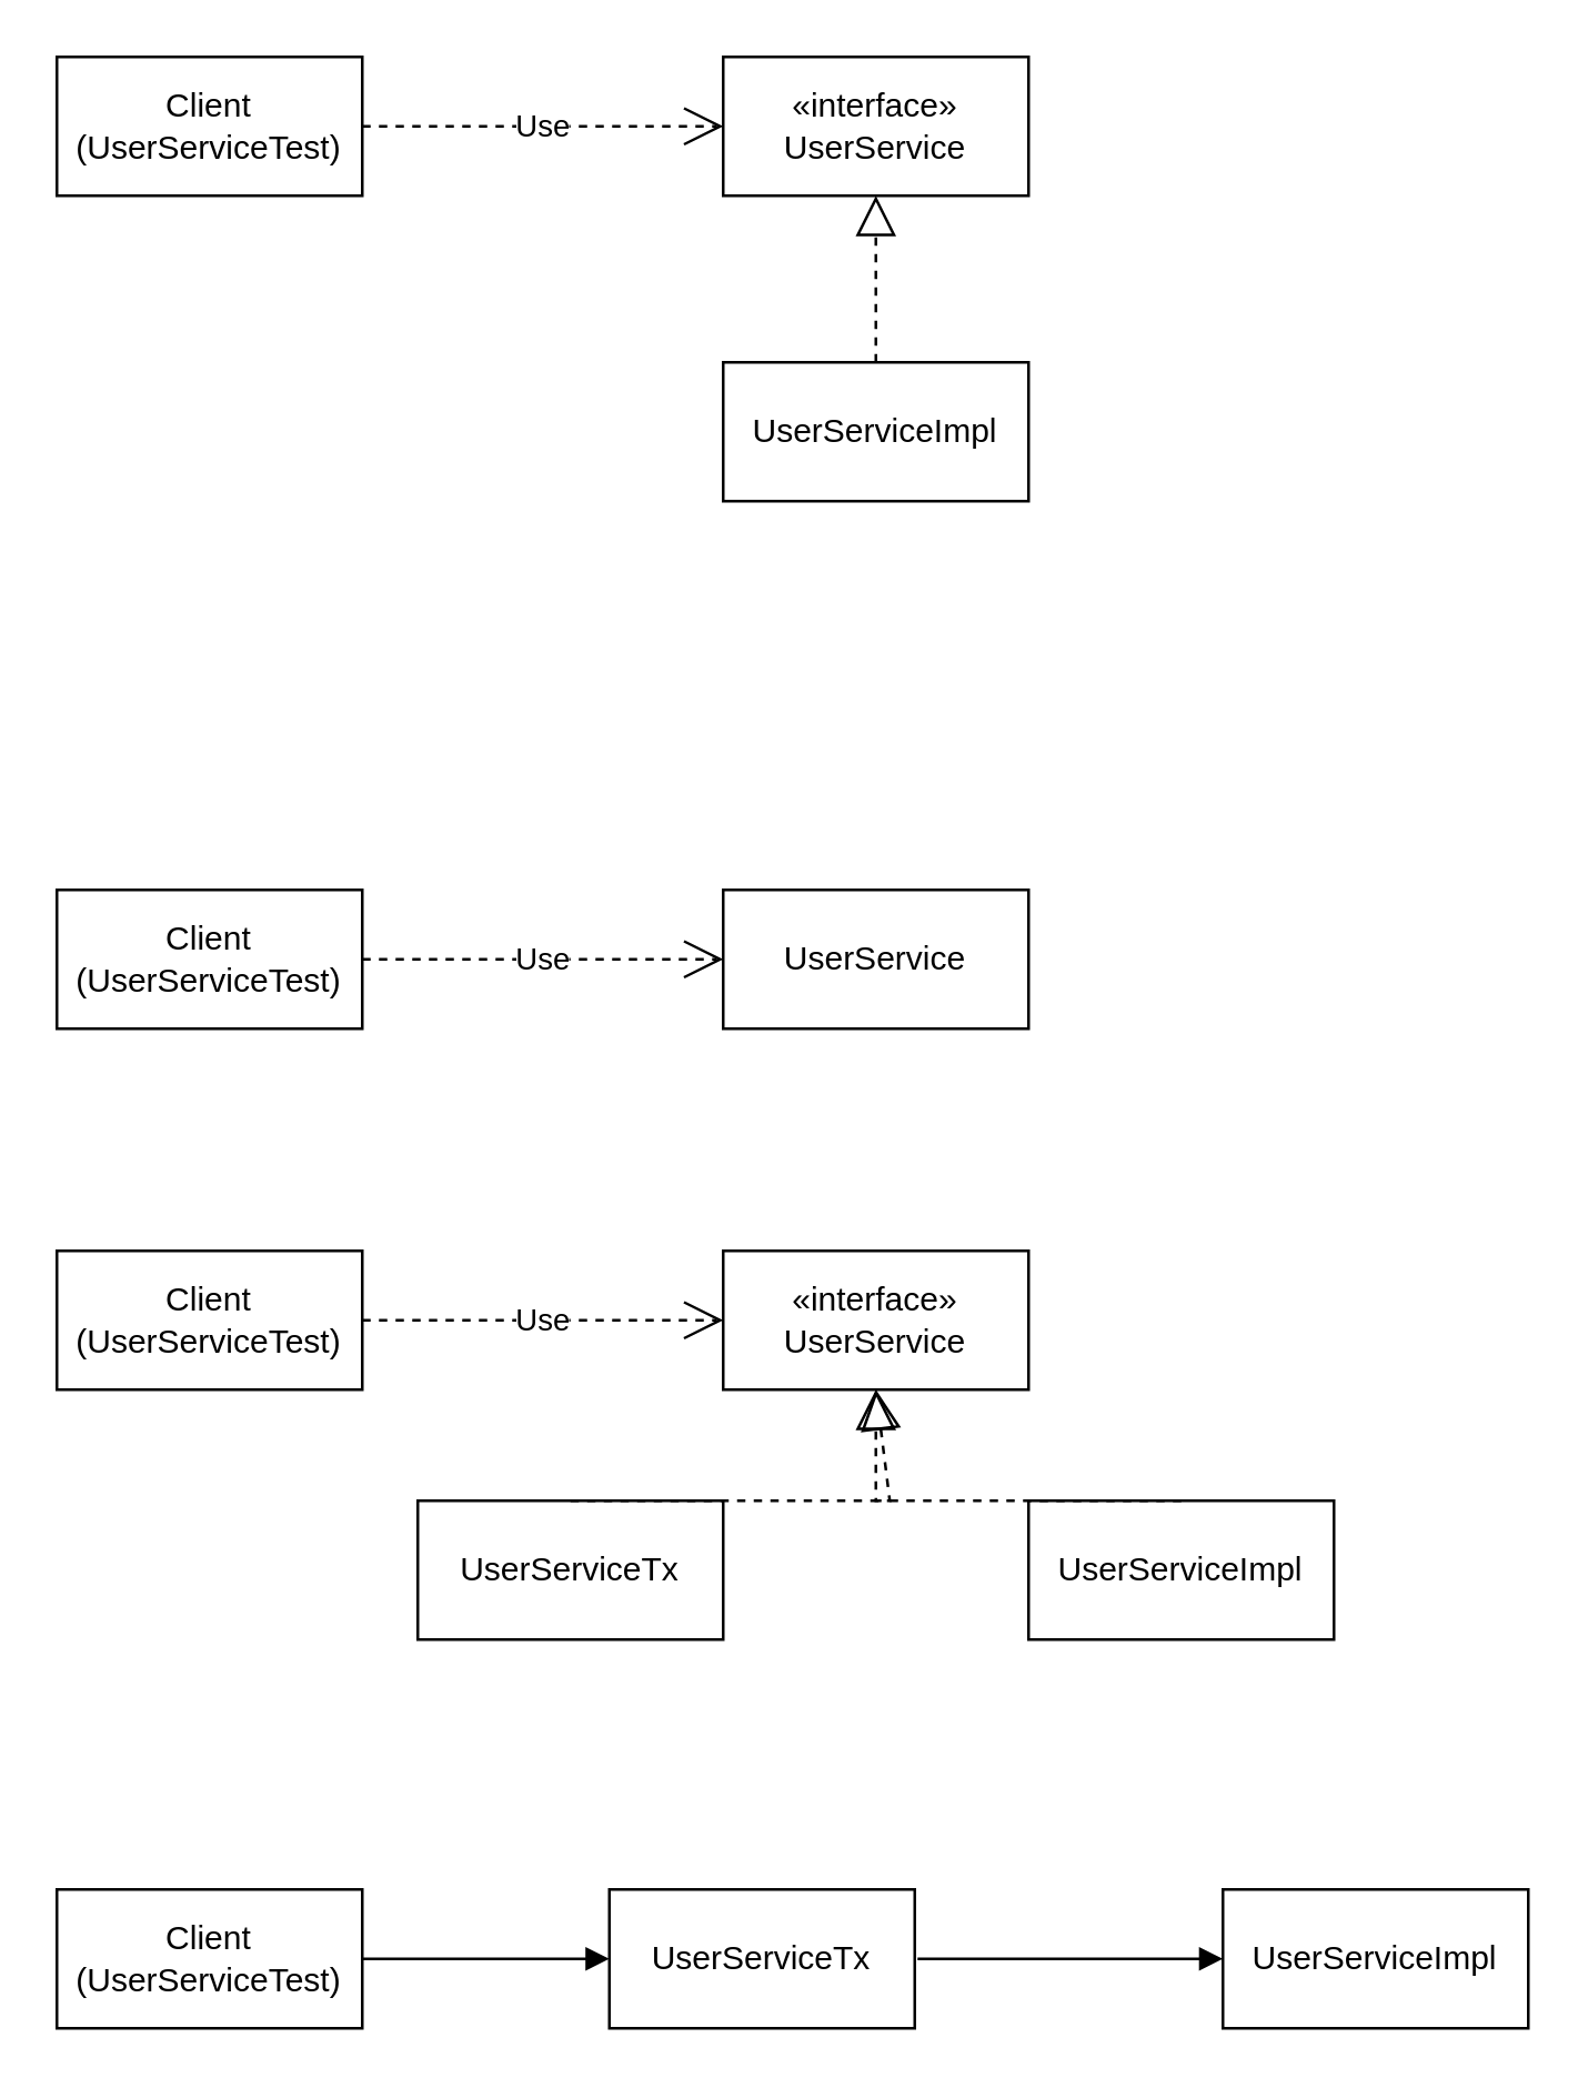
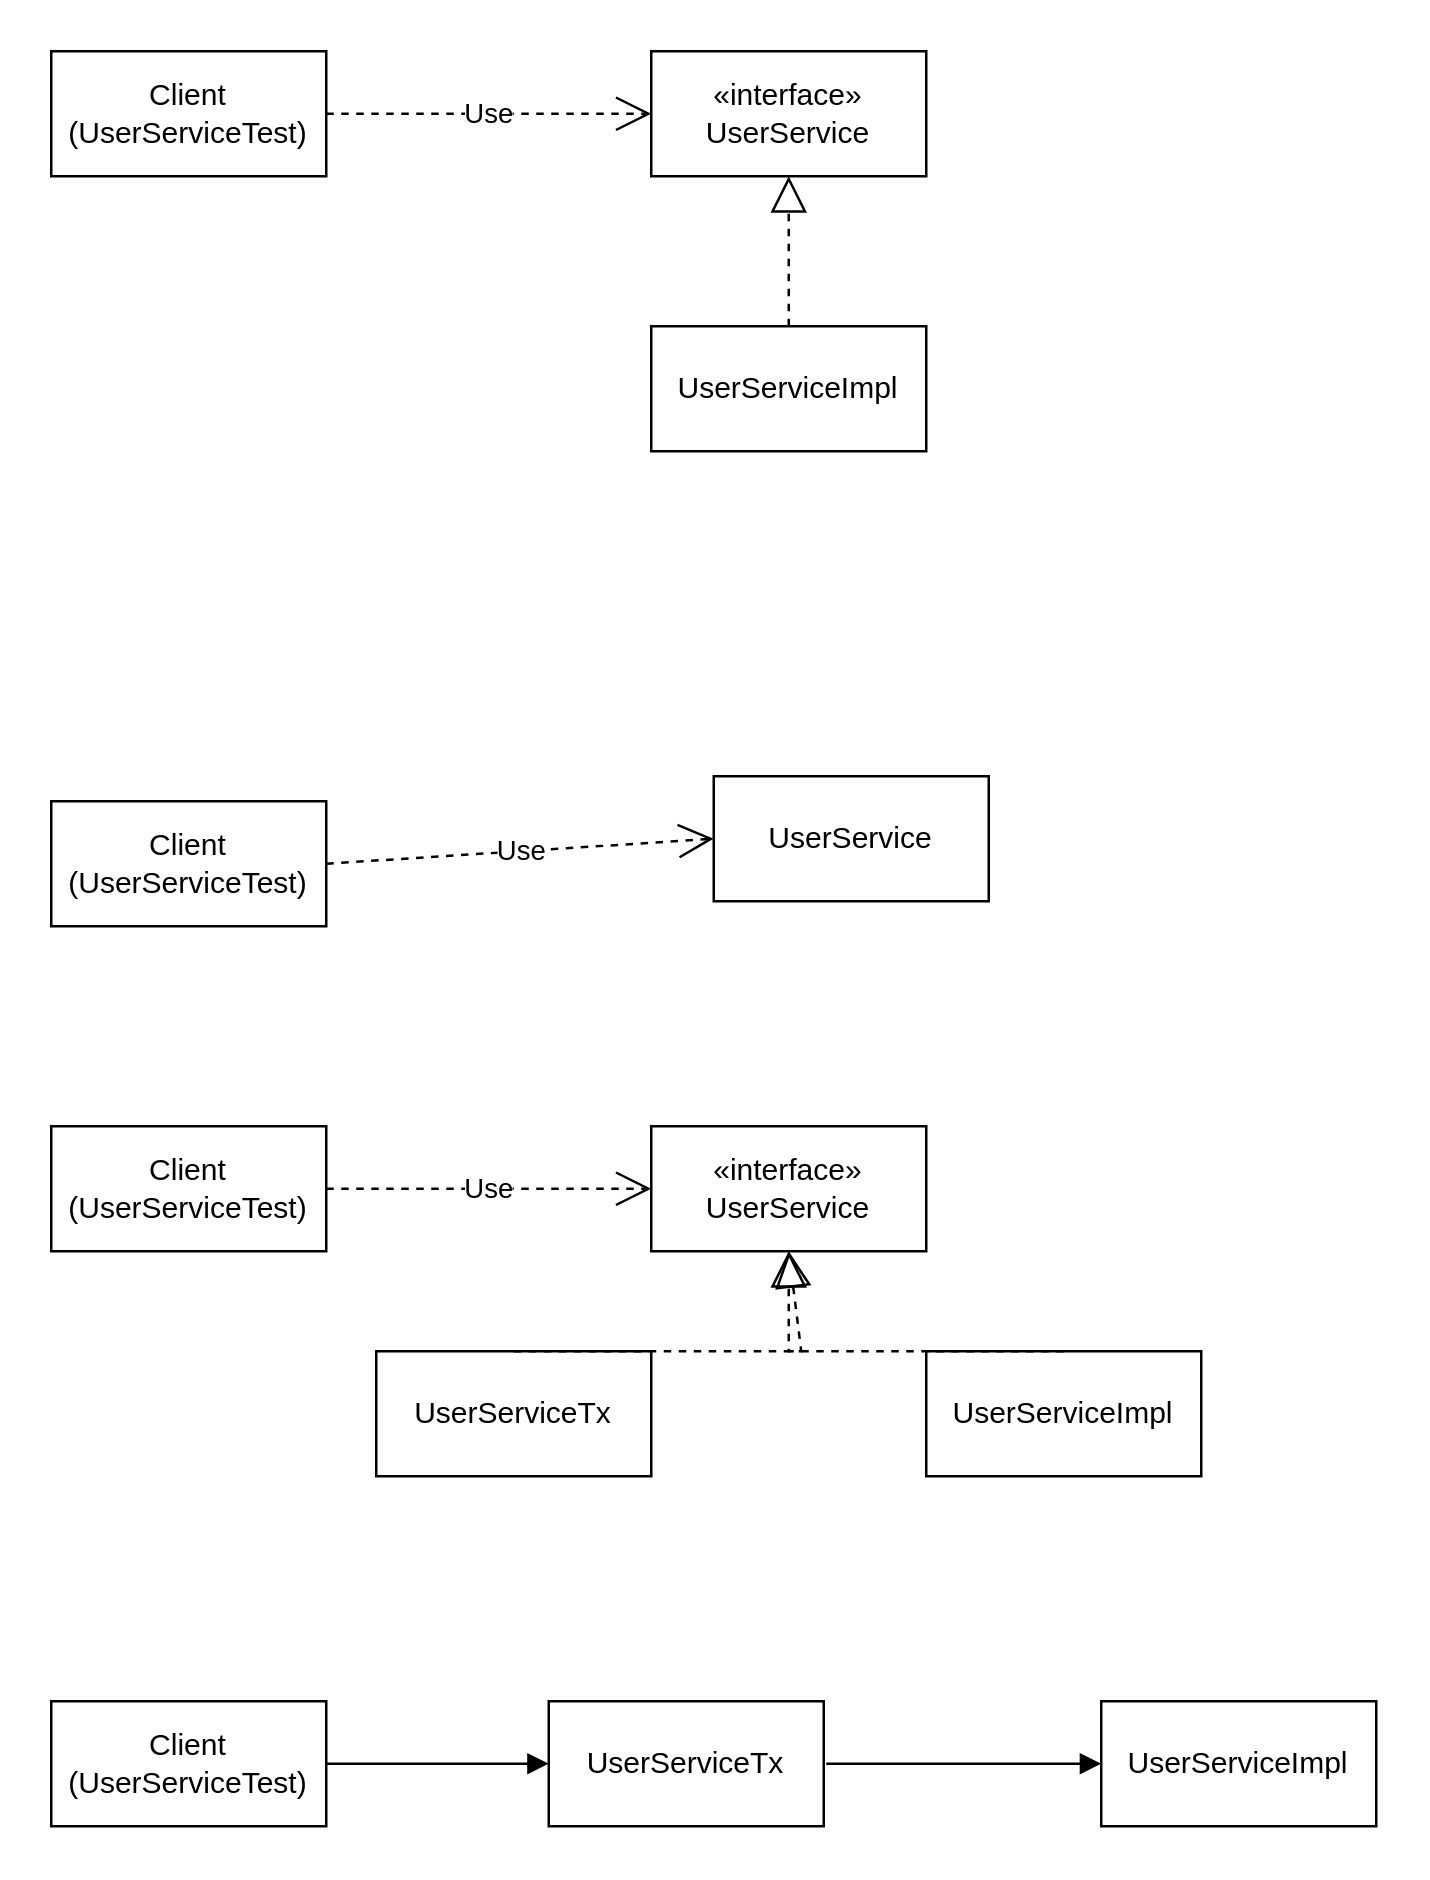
- <mxCell id="3" value="UserService" style="html=1;whiteSpace=wrap;" vertex="1" parent="1"><mxGeometry x="260" y="320" width="110" height="50" as="geometry" /></mxCell>
+ <mxCell id="3" value="UserService" style="html=1;whiteSpace=wrap;" vertex="1" parent="1"><mxGeometry x="285" y="310" width="110" height="50" as="geometry" /></mxCell>
